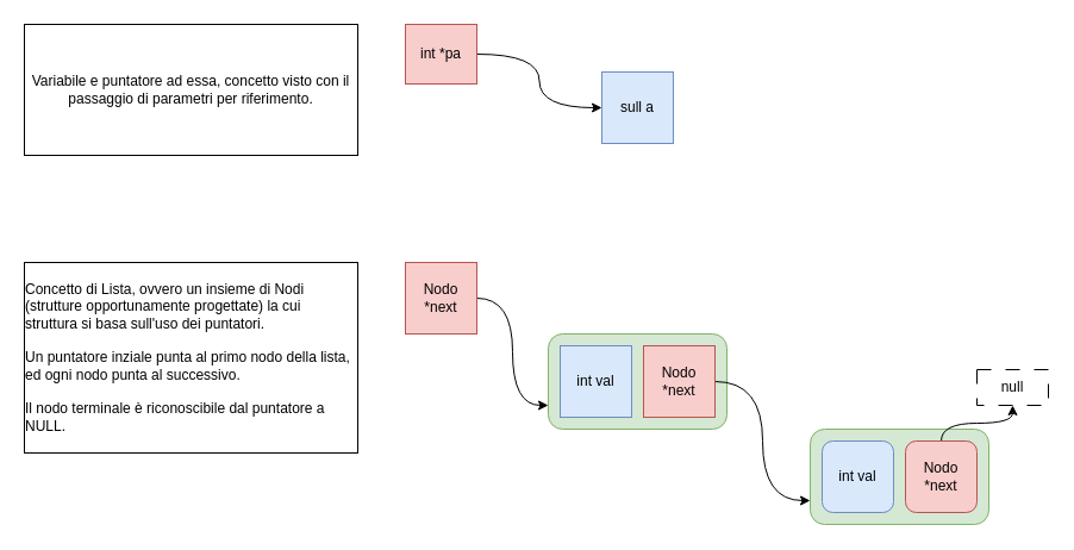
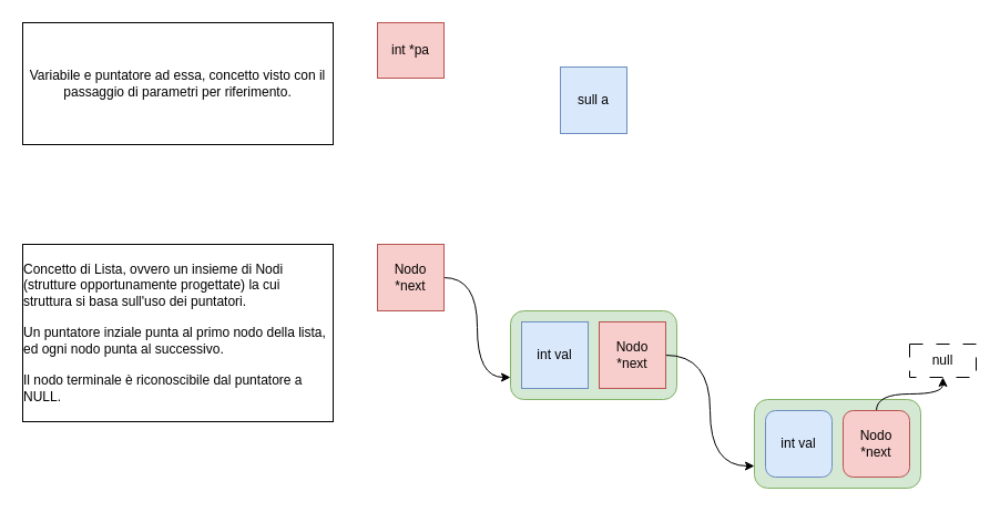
- <mxCell id="11" style="edgeStyle=orthogonalEdgeStyle;curved=1;html=1;entryX=0;entryY=0.5;entryDx=0;entryDy=0;strokeColor=default;" edge="1" parent="1" source="12" target="10"><mxGeometry relative="1" as="geometry" /></mxCell>
